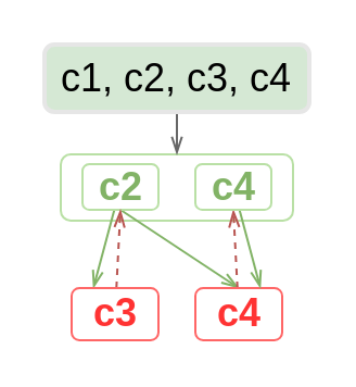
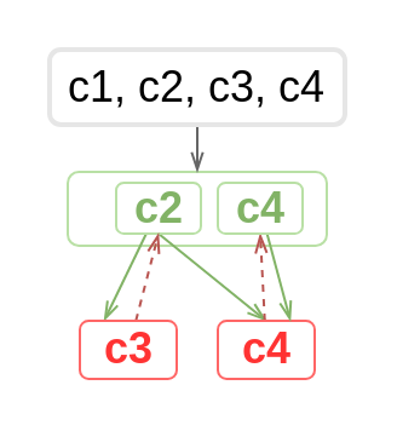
- <mxCell id="4" value="&lt;font style=&quot;font-size: 18px&quot;&gt;c1, c2, c3, c4&lt;/font&gt;" style="rounded=1;whiteSpace=wrap;html=1;strokeWidth=2;strokeColor=#E6E6E6;perimeterSpacing=0;fillColor=#d5e8d4;" parent="1" vertex="1"><mxGeometry x="20" y="20" width="122" height="31" as="geometry" /></mxCell>
+ <mxCell id="4" value="&lt;font style=&quot;font-size: 18px&quot;&gt;c1, c2, c3, c4&lt;/font&gt;" style="rounded=1;whiteSpace=wrap;html=1;strokeWidth=2;strokeColor=#E6E6E6;perimeterSpacing=0;" parent="1" vertex="1"><mxGeometry x="20" y="20" width="122" height="31" as="geometry" /></mxCell>
- <mxCell id="7" value="&lt;span style=&quot;font-size: 18px&quot;&gt;&lt;font color=&quot;#82b366&quot;&gt;&lt;b&gt;c2&lt;/b&gt;&lt;/font&gt;&lt;/span&gt;" style="rounded=1;whiteSpace=wrap;html=1;strokeWidth=1;strokeColor=#B9E0A5;sketch=0;" parent="1" vertex="1"><mxGeometry x="37.5" y="75" width="35" height="21" as="geometry" /></mxCell>
+ <mxCell id="7" value="&lt;span style=&quot;font-size: 18px&quot;&gt;&lt;font color=&quot;#82b366&quot;&gt;&lt;b&gt;c2&lt;/b&gt;&lt;/font&gt;&lt;/span&gt;" style="rounded=1;whiteSpace=wrap;html=1;strokeWidth=1;strokeColor=#B9E0A5;sketch=0;" parent="1" vertex="1"><mxGeometry x="47.5" y="75" width="35" height="21" as="geometry" /></mxCell>
